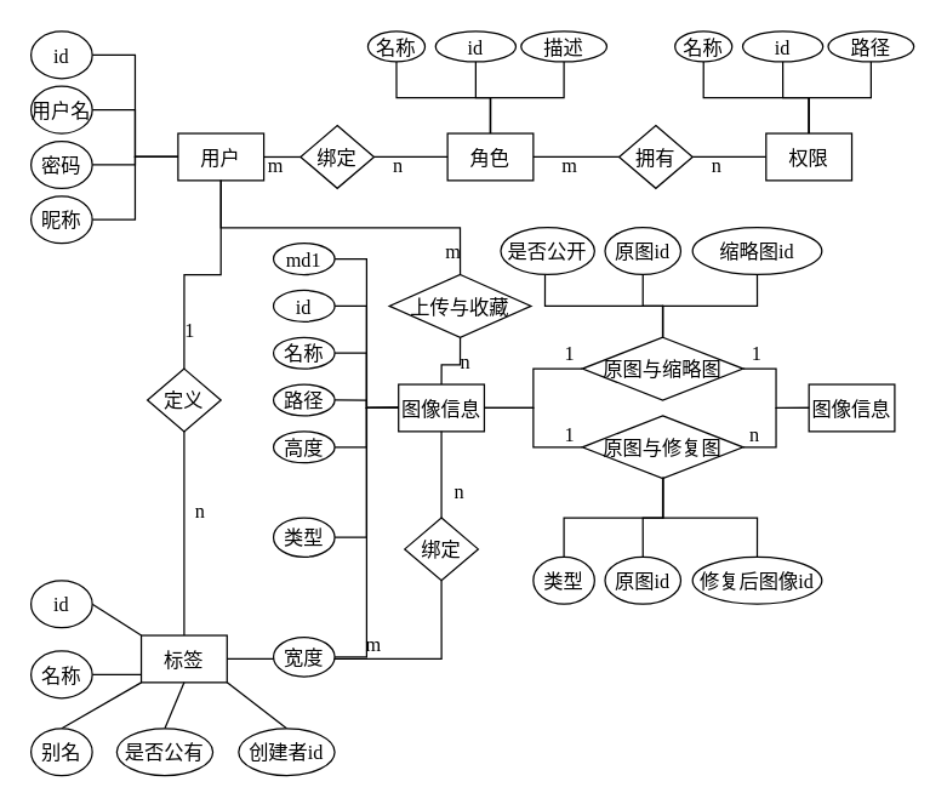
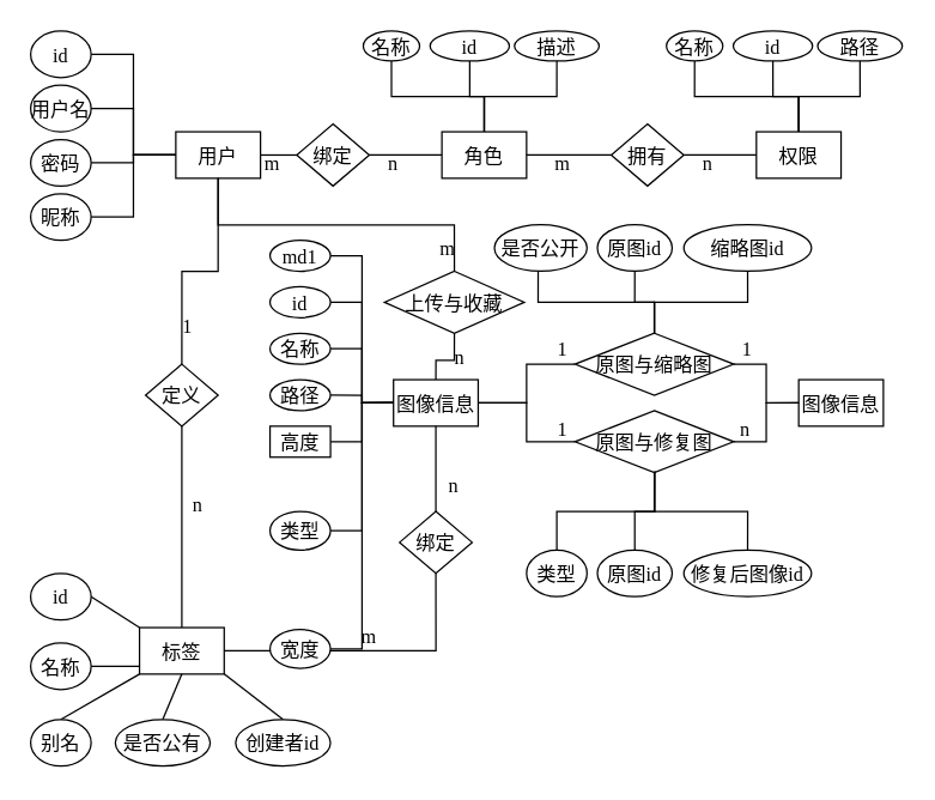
- <mxCell id="56" value="高度" style="ellipse;fontFamily=宋体;fontSize=13;fontColor=default;" parent="1" vertex="1"><mxGeometry x="179.997" y="284" width="40.426" height="20.706" as="geometry" /></mxCell>
+ <mxCell id="56" value="高度" style="fontFamily=宋体;fontSize=13;fontColor=default;rounded=0;" parent="1" vertex="1"><mxGeometry x="179.997" y="284" width="40.426" height="20.706" as="geometry" /></mxCell>
